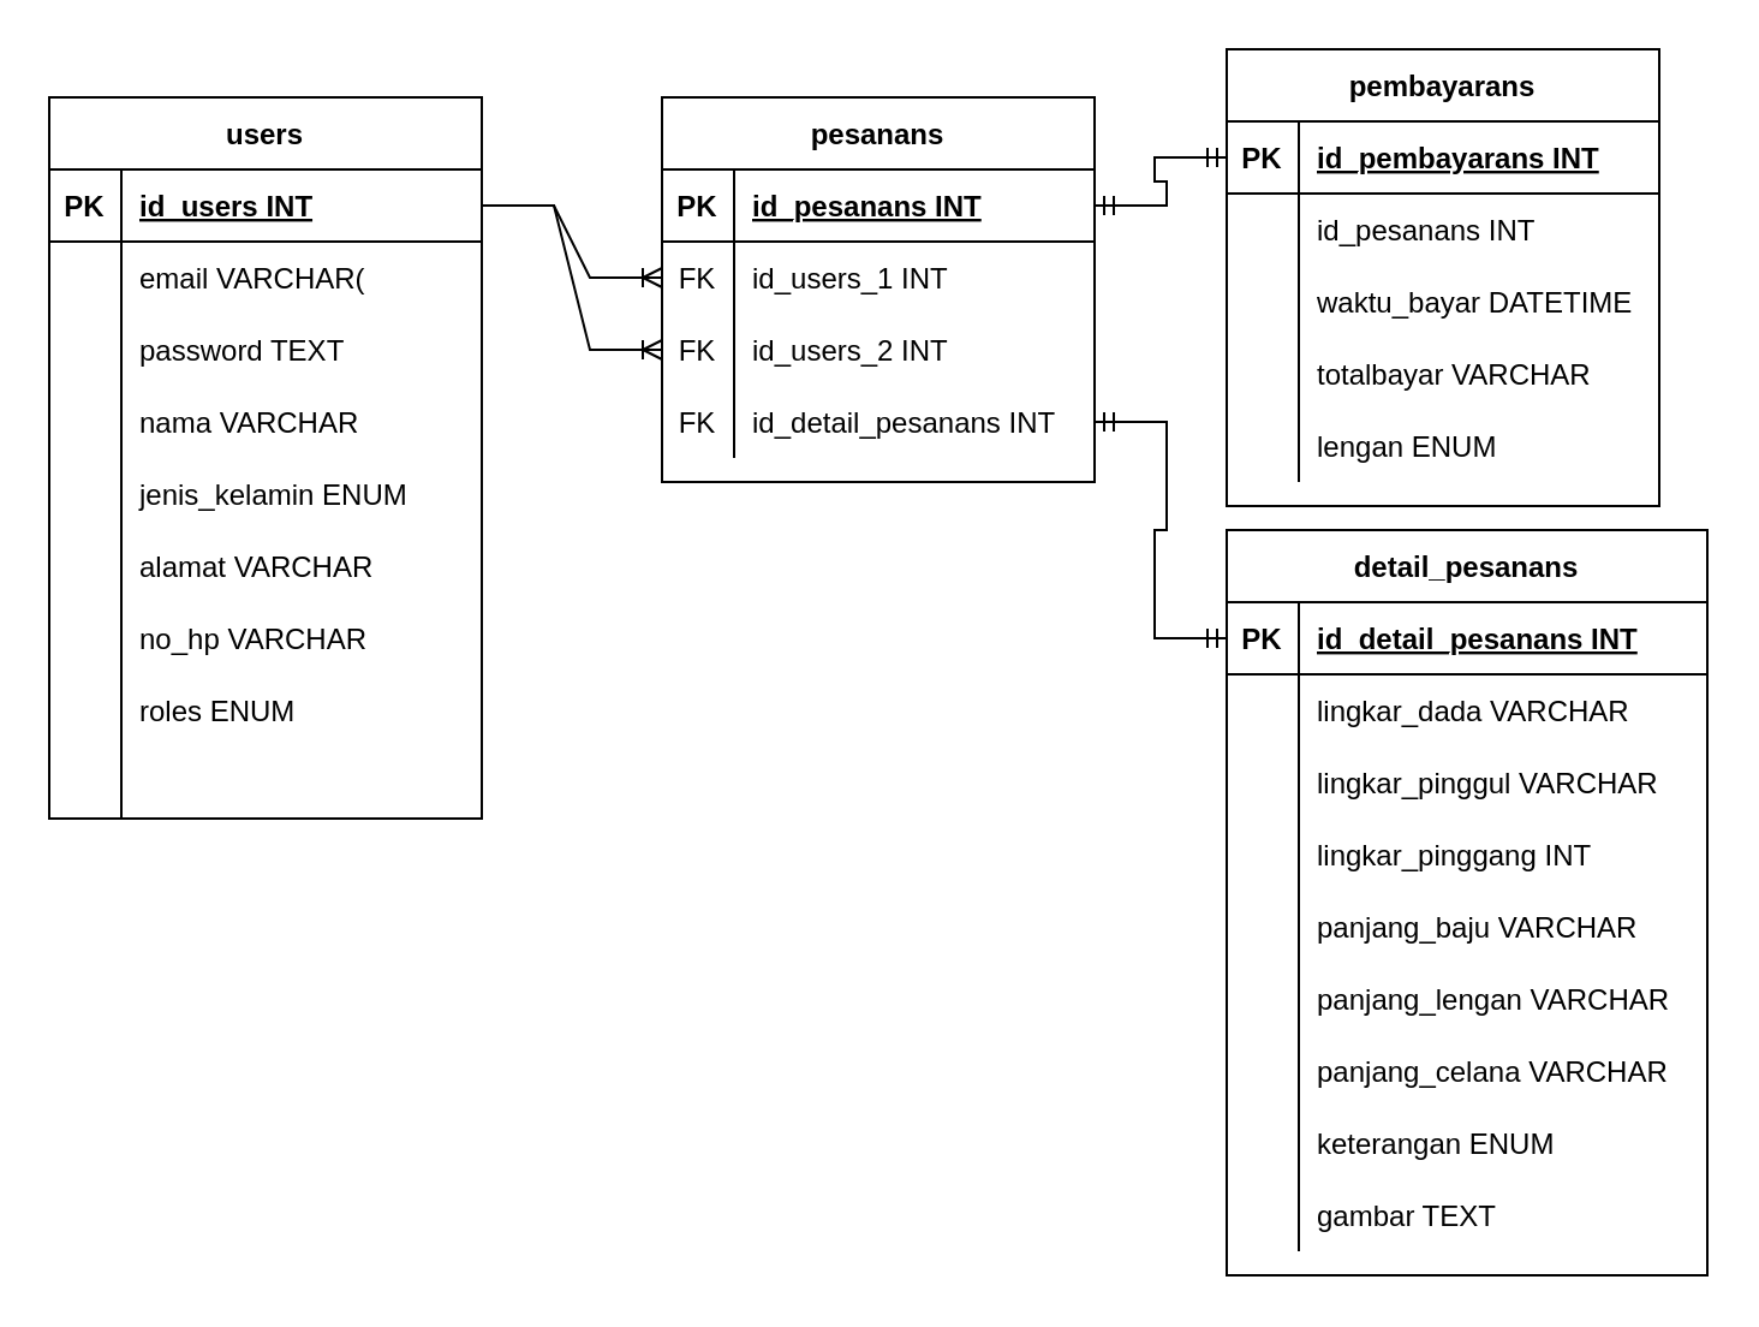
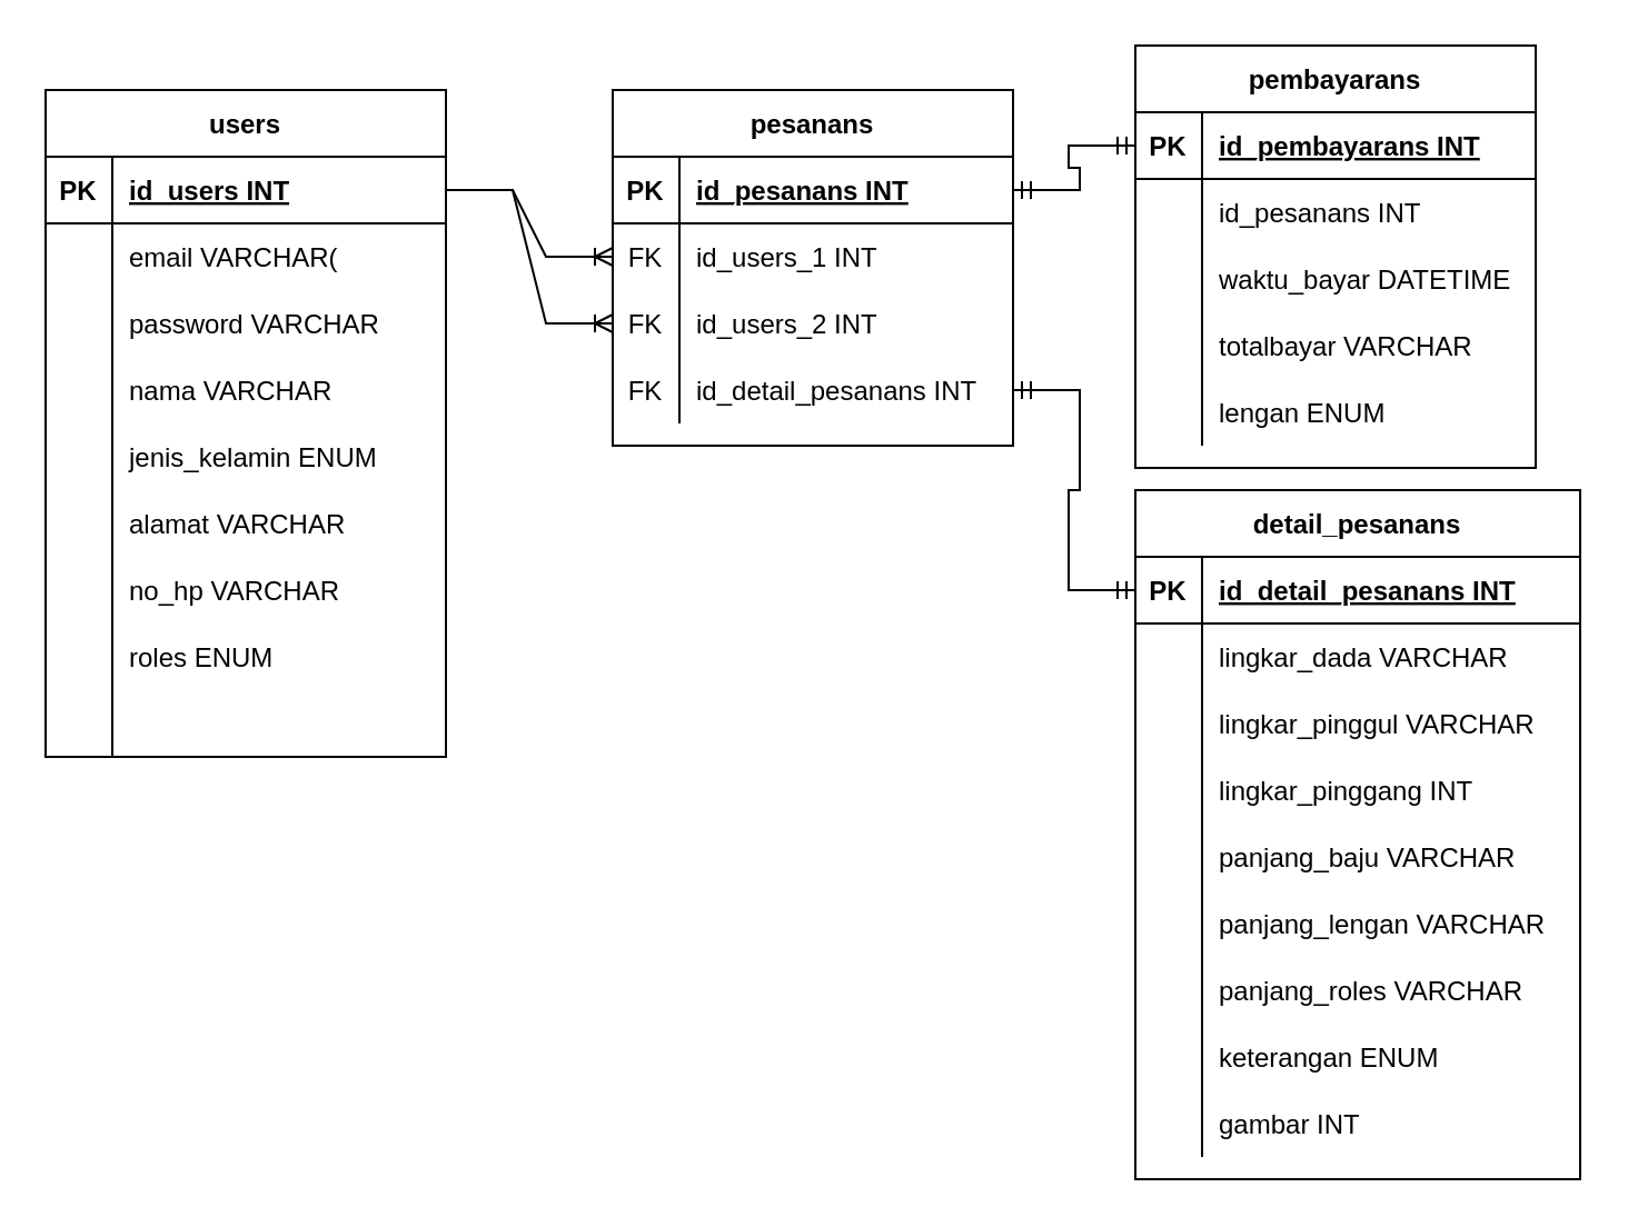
- <mxCell id="11" value="password TEXT" style="shape=partialRectangle;connectable=0;fillColor=none;top=0;left=0;bottom=0;right=0;align=left;spacingLeft=6;overflow=hidden;" vertex="1" parent="9"><mxGeometry x="30" width="150" height="30" as="geometry"><mxRectangle width="150" height="30" as="alternateBounds" /></mxGeometry></mxCell>
+ <mxCell id="11" value="password VARCHAR" style="shape=partialRectangle;connectable=0;fillColor=none;top=0;left=0;bottom=0;right=0;align=left;spacingLeft=6;overflow=hidden;" vertex="1" parent="9"><mxGeometry x="30" width="150" height="30" as="geometry"><mxRectangle width="150" height="30" as="alternateBounds" /></mxGeometry></mxCell>
- <mxCell id="64" value="panjang_celana VARCHAR" style="shape=partialRectangle;connectable=0;fillColor=none;top=0;left=0;bottom=0;right=0;align=left;spacingLeft=6;overflow=hidden;" vertex="1" parent="62"><mxGeometry x="30" width="170" height="30" as="geometry"><mxRectangle width="170" height="30" as="alternateBounds" /></mxGeometry></mxCell>
+ <mxCell id="64" value="panjang_roles VARCHAR" style="shape=partialRectangle;connectable=0;fillColor=none;top=0;left=0;bottom=0;right=0;align=left;spacingLeft=6;overflow=hidden;" vertex="1" parent="62"><mxGeometry x="30" width="170" height="30" as="geometry"><mxRectangle width="170" height="30" as="alternateBounds" /></mxGeometry></mxCell>
- <mxCell id="70" value="gambar TEXT" style="shape=partialRectangle;connectable=0;fillColor=none;top=0;left=0;bottom=0;right=0;align=left;spacingLeft=6;overflow=hidden;" vertex="1" parent="68"><mxGeometry x="30" width="170" height="30" as="geometry"><mxRectangle width="170" height="30" as="alternateBounds" /></mxGeometry></mxCell>
+ <mxCell id="70" value="gambar INT" style="shape=partialRectangle;connectable=0;fillColor=none;top=0;left=0;bottom=0;right=0;align=left;spacingLeft=6;overflow=hidden;" vertex="1" parent="68"><mxGeometry x="30" width="170" height="30" as="geometry"><mxRectangle width="170" height="30" as="alternateBounds" /></mxGeometry></mxCell>
